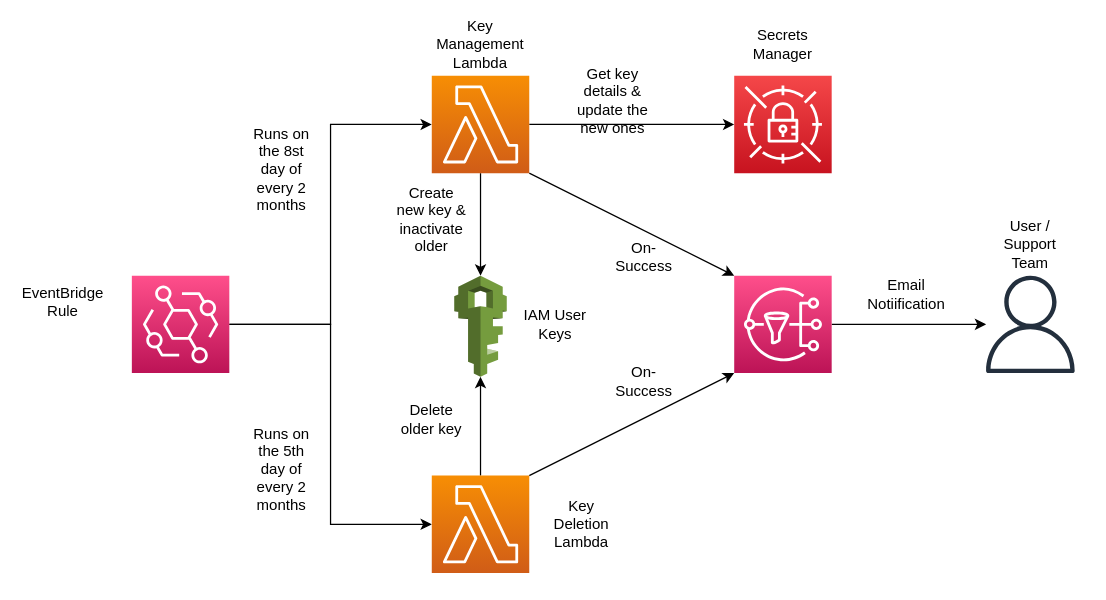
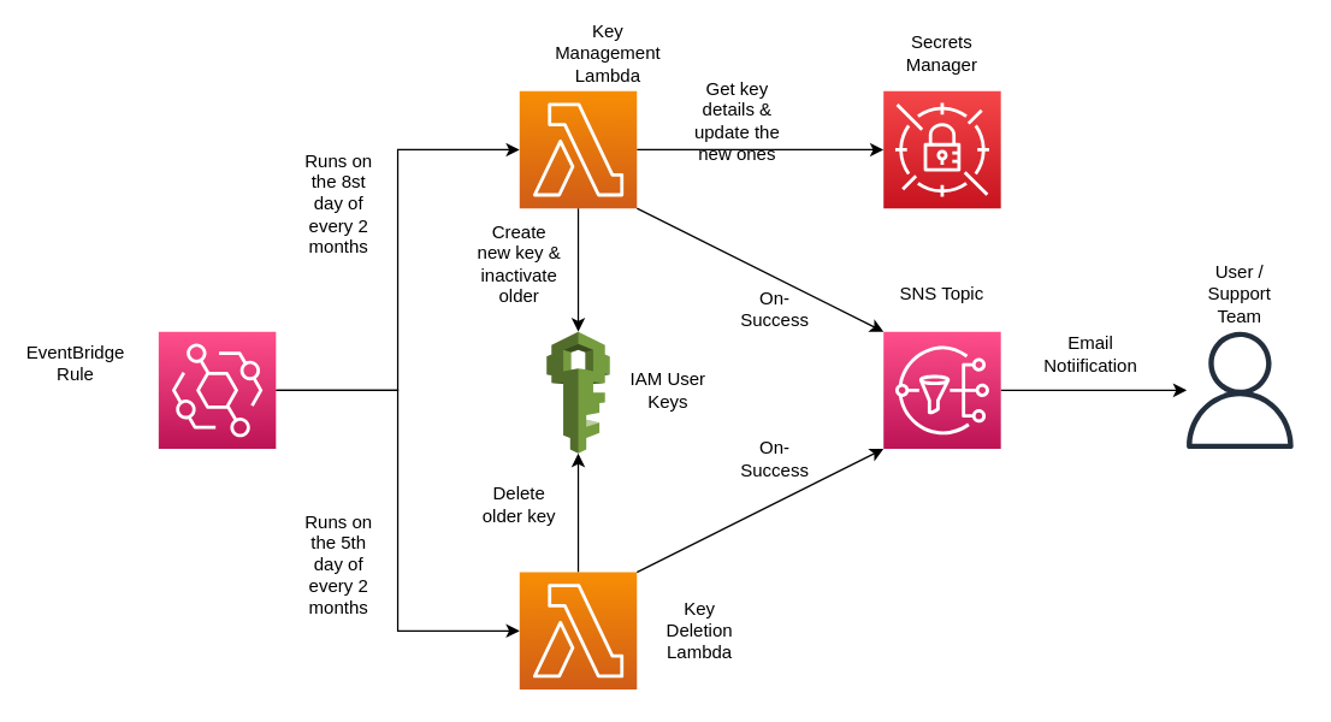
- <mxCell id="18" value="Key Management Lambda" style="text;html=1;strokeColor=none;fillColor=none;align=center;verticalAlign=middle;whiteSpace=wrap;rounded=0;" vertex="1" parent="1"><mxGeometry x="354" y="20" width="60" height="30" as="geometry" /></mxCell>
+ <mxCell id="18" value="Key Management Lambda" style="text;html=1;strokeColor=none;fillColor=none;align=center;verticalAlign=middle;whiteSpace=wrap;rounded=0;" vertex="1" parent="1"><mxGeometry x="374" y="20" width="60" height="30" as="geometry" /></mxCell>
+ <mxCell id="21" value="SNS Topic" style="text;html=1;strokeColor=none;fillColor=none;align=center;verticalAlign=middle;whiteSpace=wrap;rounded=0;" vertex="1" parent="1"><mxGeometry x="596" y="180" width="60" height="30" as="geometry" /></mxCell>
